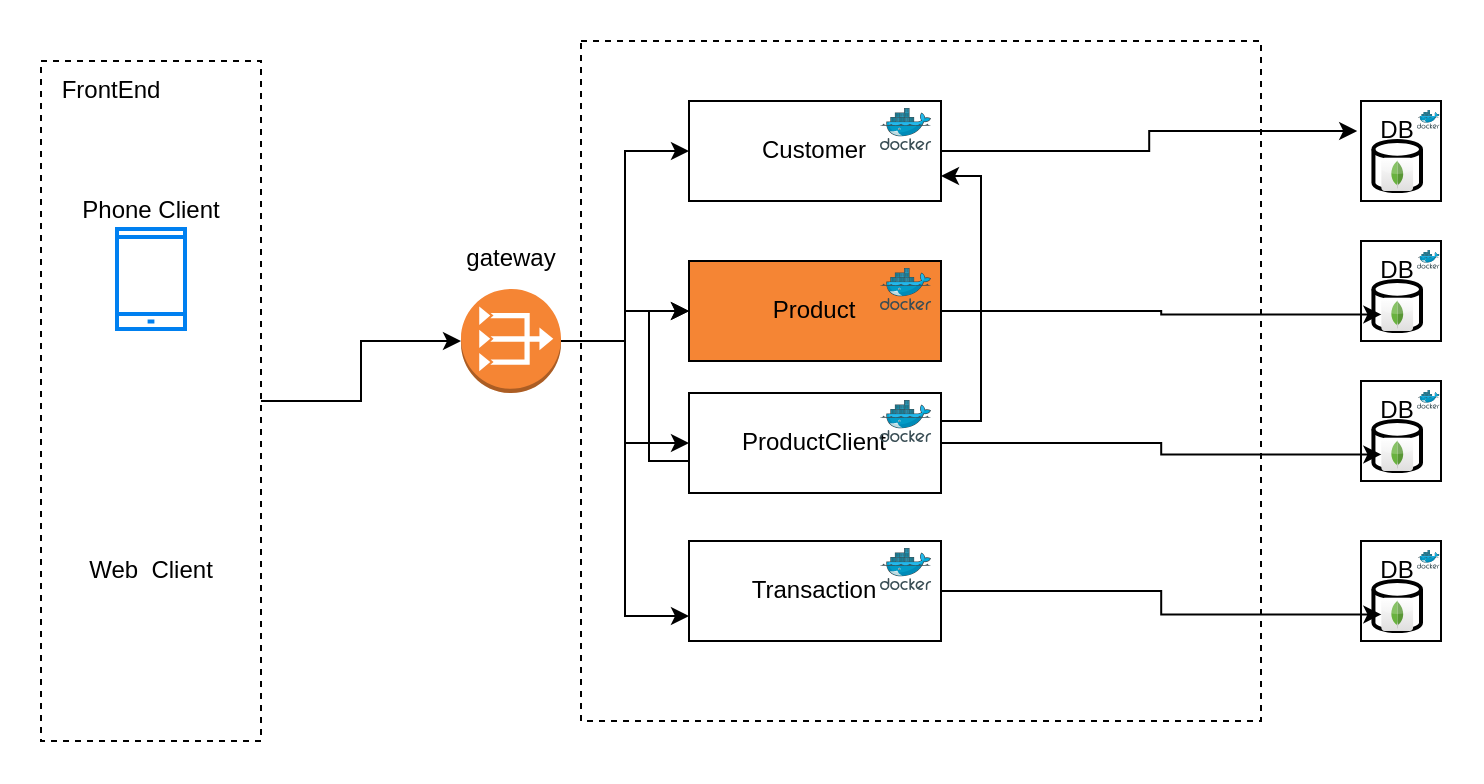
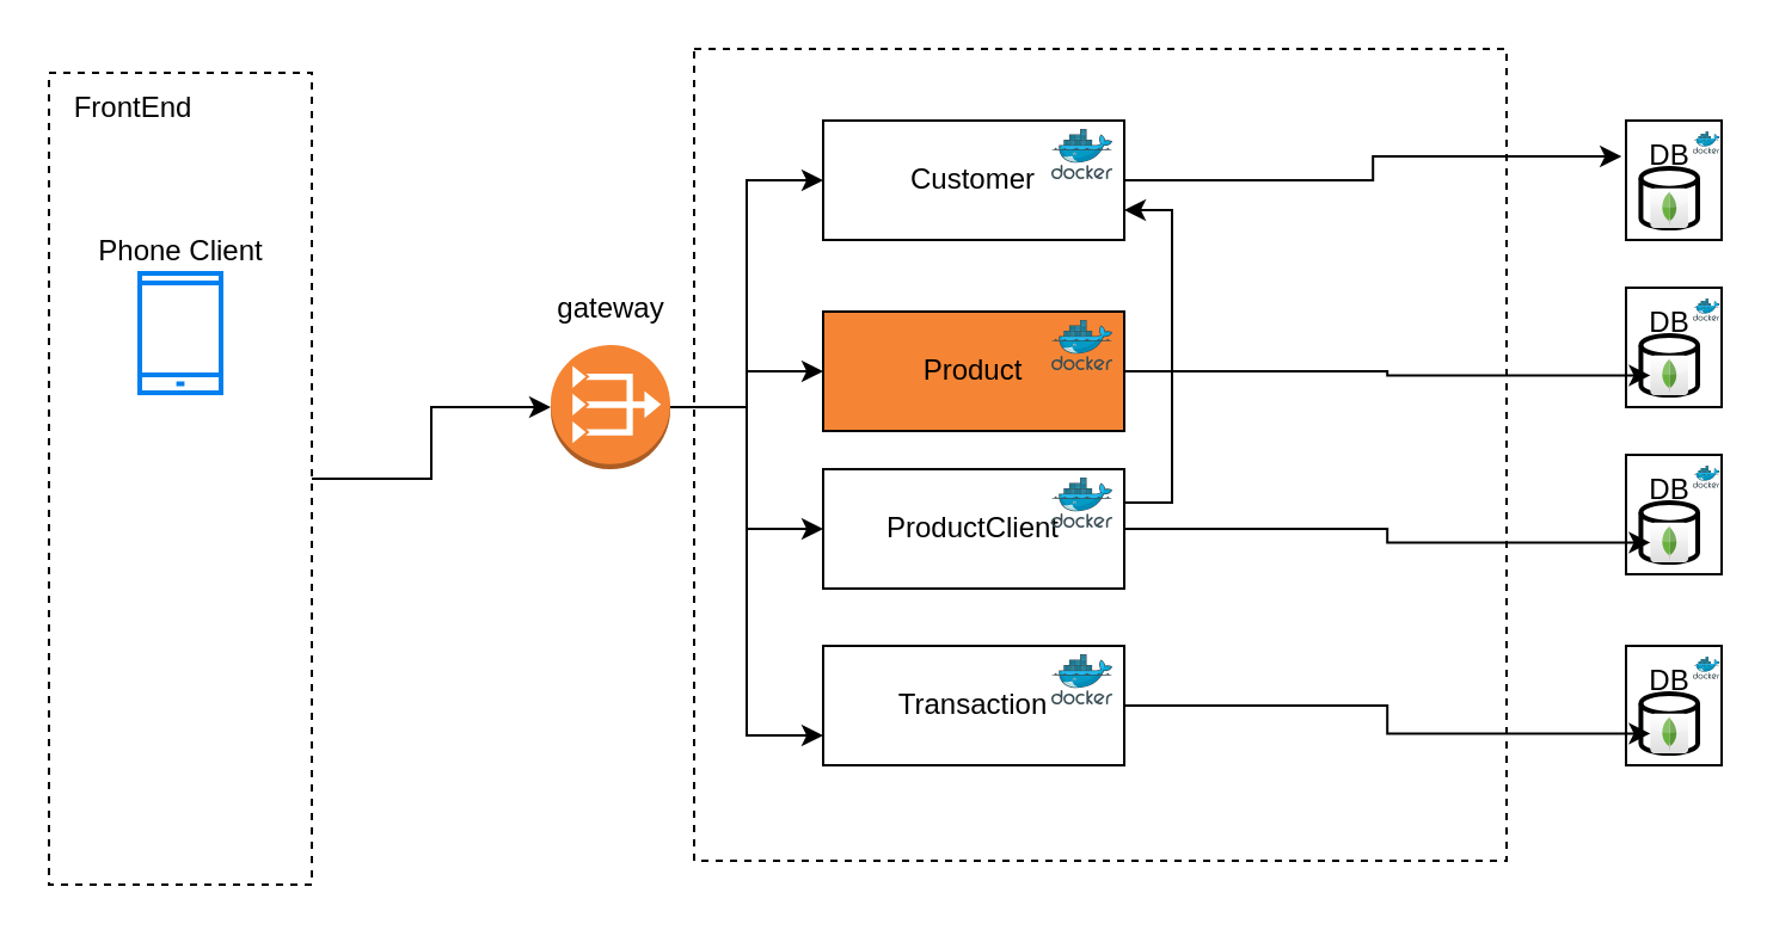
- <mxCell id="59" style="edgeStyle=orthogonalEdgeStyle;rounded=0;orthogonalLoop=1;jettySize=auto;html=1;entryX=0;entryY=0.5;entryDx=0;entryDy=0;" edge="1" parent="1" source="24" target="18"><mxGeometry relative="1" as="geometry"><Array as="points"><mxPoint x="324" y="230" /><mxPoint x="324" y="155" /></Array></mxGeometry></mxCell>
- <mxCell id="68" value="Web&amp;nbsp; Client" style="text;html=1;resizable=0;autosize=1;align=center;verticalAlign=middle;points=[];fillColor=none;strokeColor=none;rounded=0;dashed=1;" vertex="1" parent="66"><mxGeometry y="60" width="90" height="30" as="geometry" /></mxCell>
